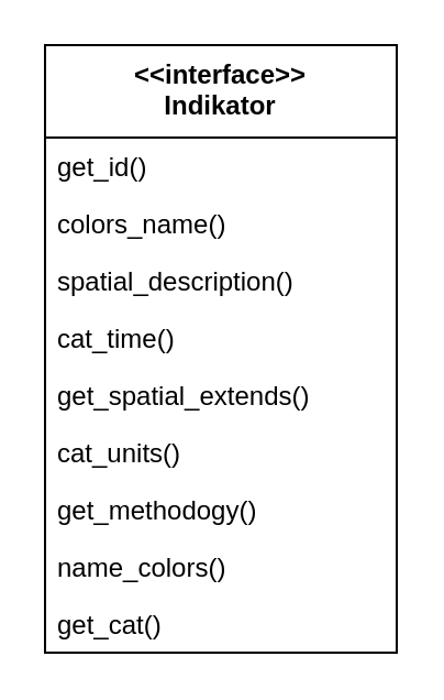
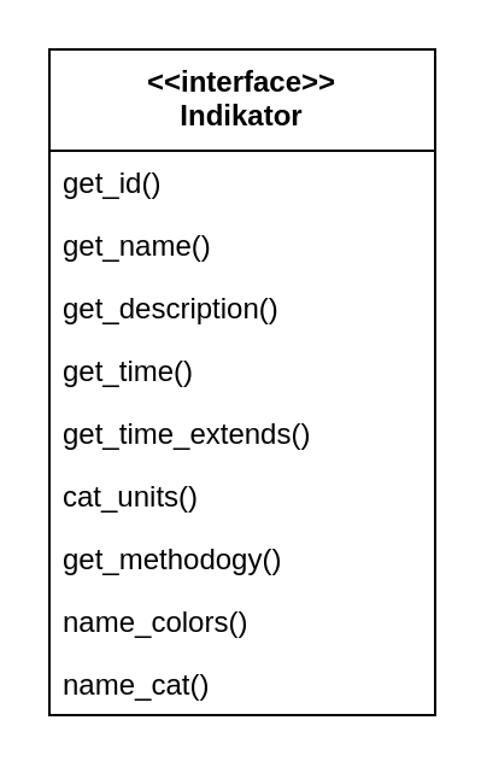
- <mxCell id="4" value="colors_name()" style="text;strokeColor=none;fillColor=none;align=left;verticalAlign=top;spacingLeft=4;spacingRight=4;overflow=hidden;rotatable=0;points=[[0,0.5],[1,0.5]];portConstraint=eastwest;" vertex="1" parent="2"><mxGeometry y="68" width="160" height="26" as="geometry" /></mxCell>
+ <mxCell id="4" value="get_name()" style="text;strokeColor=none;fillColor=none;align=left;verticalAlign=top;spacingLeft=4;spacingRight=4;overflow=hidden;rotatable=0;points=[[0,0.5],[1,0.5]];portConstraint=eastwest;" vertex="1" parent="2"><mxGeometry y="68" width="160" height="26" as="geometry" /></mxCell>
- <mxCell id="5" value="spatial_description()" style="text;strokeColor=none;fillColor=none;align=left;verticalAlign=top;spacingLeft=4;spacingRight=4;overflow=hidden;rotatable=0;points=[[0,0.5],[1,0.5]];portConstraint=eastwest;" vertex="1" parent="2"><mxGeometry y="94" width="160" height="26" as="geometry" /></mxCell>
+ <mxCell id="5" value="get_description()" style="text;strokeColor=none;fillColor=none;align=left;verticalAlign=top;spacingLeft=4;spacingRight=4;overflow=hidden;rotatable=0;points=[[0,0.5],[1,0.5]];portConstraint=eastwest;" vertex="1" parent="2"><mxGeometry y="94" width="160" height="26" as="geometry" /></mxCell>
- <mxCell id="6" value="cat_time()" style="text;strokeColor=none;fillColor=none;align=left;verticalAlign=top;spacingLeft=4;spacingRight=4;overflow=hidden;rotatable=0;points=[[0,0.5],[1,0.5]];portConstraint=eastwest;" vertex="1" parent="2"><mxGeometry y="120" width="160" height="26" as="geometry" /></mxCell>
+ <mxCell id="6" value="get_time()" style="text;strokeColor=none;fillColor=none;align=left;verticalAlign=top;spacingLeft=4;spacingRight=4;overflow=hidden;rotatable=0;points=[[0,0.5],[1,0.5]];portConstraint=eastwest;" vertex="1" parent="2"><mxGeometry y="120" width="160" height="26" as="geometry" /></mxCell>
- <mxCell id="7" value="get_spatial_extends()" style="text;strokeColor=none;fillColor=none;align=left;verticalAlign=top;spacingLeft=4;spacingRight=4;overflow=hidden;rotatable=0;points=[[0,0.5],[1,0.5]];portConstraint=eastwest;" vertex="1" parent="2"><mxGeometry y="146" width="160" height="26" as="geometry" /></mxCell>
+ <mxCell id="7" value="get_time_extends()" style="text;strokeColor=none;fillColor=none;align=left;verticalAlign=top;spacingLeft=4;spacingRight=4;overflow=hidden;rotatable=0;points=[[0,0.5],[1,0.5]];portConstraint=eastwest;" vertex="1" parent="2"><mxGeometry y="146" width="160" height="26" as="geometry" /></mxCell>
- <mxCell id="11" value="get_cat()" style="text;strokeColor=none;fillColor=none;align=left;verticalAlign=top;spacingLeft=4;spacingRight=4;overflow=hidden;rotatable=0;points=[[0,0.5],[1,0.5]];portConstraint=eastwest;" vertex="1" parent="2"><mxGeometry y="250" width="160" height="26" as="geometry" /></mxCell>
+ <mxCell id="11" value="name_cat()" style="text;strokeColor=none;fillColor=none;align=left;verticalAlign=top;spacingLeft=4;spacingRight=4;overflow=hidden;rotatable=0;points=[[0,0.5],[1,0.5]];portConstraint=eastwest;" vertex="1" parent="2"><mxGeometry y="250" width="160" height="26" as="geometry" /></mxCell>
